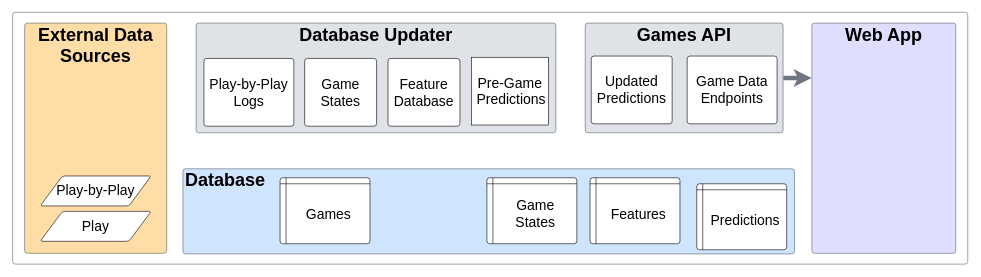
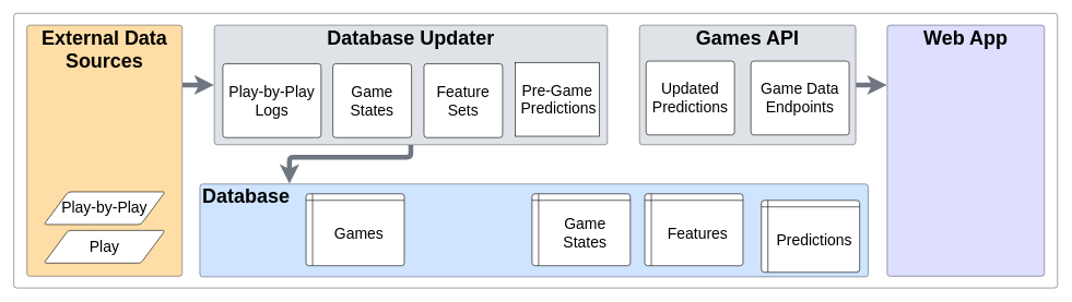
+ <mxCell id="27" value="" style="html=1;jettySize=18;whiteSpace=wrap;fontSize=13;strokeColor=#6f7681;strokeOpacity=100;strokeWidth=7.5;rounded=1;arcSize=12;edgeStyle=orthogonalEdgeStyle;startArrow=none;exitX=1.002;exitY=0.238;exitPerimeter=0;entryX=-0.001;entryY=0.5;entryPerimeter=0;lucidId=C_j1qkW8TvT6;" edge="1" parent="23" source="19" target="3"><mxGeometry width="100" height="100" relative="1" as="geometry"><Array as="points" /></mxGeometry></mxCell>
- <mxCell id="6" value="Feature Database" style="html=1;overflow=block;blockSpacing=1;whiteSpace=wrap;fontSize=23.3;spacing=9;rounded=1;absoluteArcSize=1;arcSize=9;strokeWidth=NaN;lucidId=5jk1LejJtupa;" vertex="1" parent="4"><mxGeometry x="307" y="2" width="120" height="113" as="geometry" /></mxCell>
+ <mxCell id="6" value="Feature Sets" style="html=1;overflow=block;blockSpacing=1;whiteSpace=wrap;fontSize=23.3;spacing=9;rounded=1;absoluteArcSize=1;arcSize=9;strokeWidth=NaN;lucidId=5jk1LejJtupa;" vertex="1" parent="4"><mxGeometry x="307" y="2" width="120" height="113" as="geometry" /></mxCell>
+ <mxCell id="28" value="" style="html=1;jettySize=18;whiteSpace=wrap;fontSize=13;strokeColor=#6f7681;strokeOpacity=100;strokeWidth=7.5;rounded=1;arcSize=12;edgeStyle=orthogonalEdgeStyle;exitX=0.5;exitY=1.002;exitPerimeter=0;entryX=0.134;entryY=-0.003;entryPerimeter=0;lucidId=k.j1fXWLQfkf;" edge="1" parent="23" source="3" target="13"><mxGeometry width="100" height="100" relative="1" as="geometry"><Array as="points"><mxPoint x="348" y="202" /><mxPoint x="163" y="202" /></Array></mxGeometry></mxCell>
